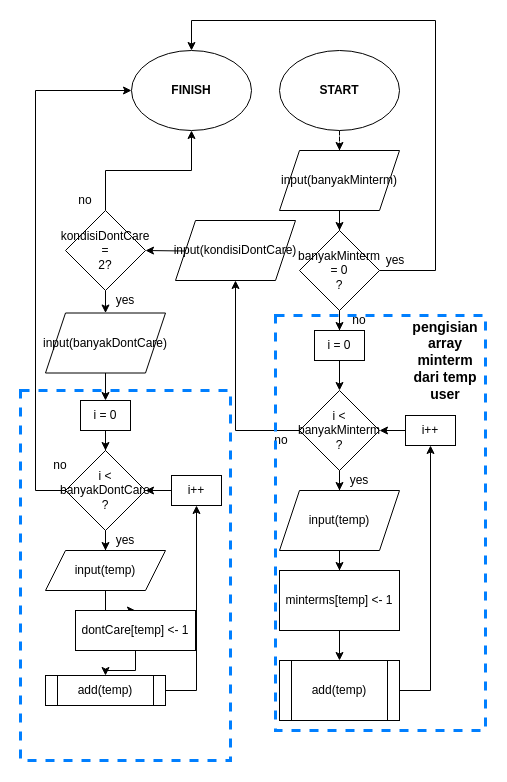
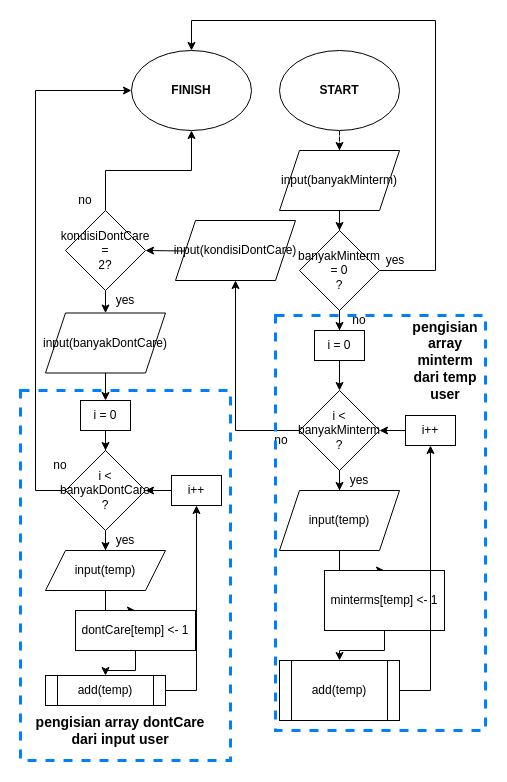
- <mxCell id="19" value="minterms[temp] &amp;lt;- 1" style="rounded=0;whiteSpace=wrap;html=1;" parent="1" vertex="1"><mxGeometry x="279" y="570" width="120" height="60" as="geometry" /></mxCell>
+ <mxCell id="19" value="minterms[temp] &amp;lt;- 1" style="rounded=0;whiteSpace=wrap;html=1;" parent="1" vertex="1"><mxGeometry x="324" y="570" width="120" height="60" as="geometry" /></mxCell>
+ <mxCell id="54" value="&lt;b style=&quot;font-size: 14px&quot;&gt;pengisian array dontCare&lt;br&gt;dari input user&lt;br&gt;&lt;/b&gt;" style="text;html=1;strokeColor=none;fillColor=none;align=center;verticalAlign=middle;whiteSpace=wrap;rounded=0;dashed=1;" vertex="1" parent="1"><mxGeometry x="20" y="720" width="200" height="20" as="geometry" /></mxCell>
